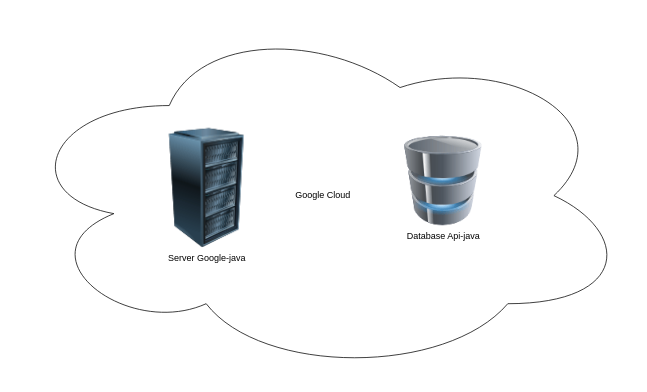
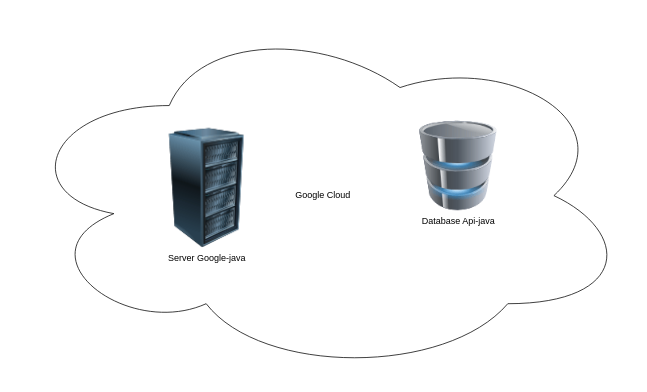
- <mxCell id="4" value="Database Api-java" style="image;html=1;image=img/lib/clip_art/computers/Database_128x128.png" vertex="1" parent="1"><mxGeometry x="520" y="180" width="140" height="120" as="geometry" /></mxCell>
+ <mxCell id="4" value="Database Api-java" style="image;html=1;image=img/lib/clip_art/computers/Database_128x128.png" vertex="1" parent="1"><mxGeometry x="540" y="160" width="140" height="120" as="geometry" /></mxCell>
